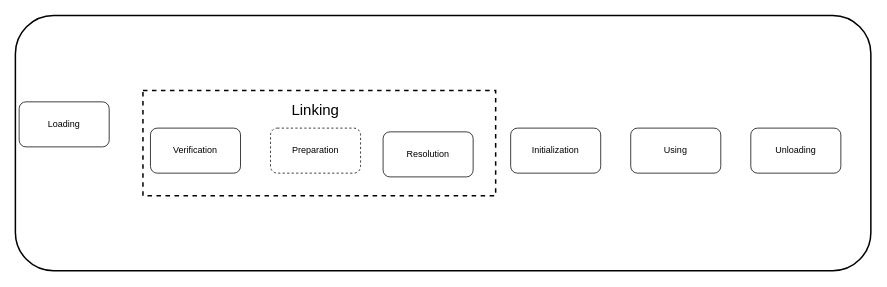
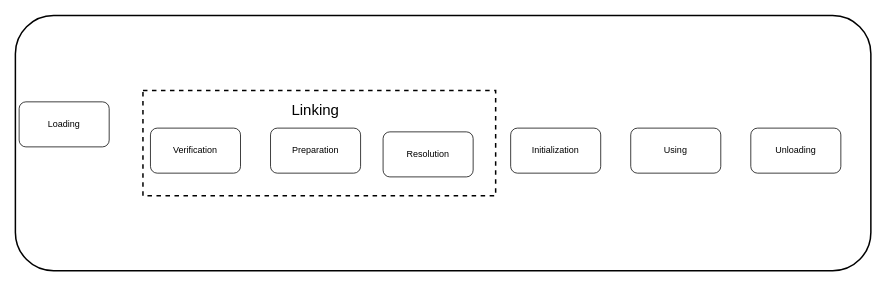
- <mxCell id="4" value="Preparation" style="rounded=1;whiteSpace=wrap;html=1;dashed=1;" vertex="1" parent="1"><mxGeometry x="360" y="170" width="120" height="60" as="geometry" /></mxCell>
+ <mxCell id="4" value="Preparation" style="rounded=1;whiteSpace=wrap;html=1;" vertex="1" parent="1"><mxGeometry x="360" y="170" width="120" height="60" as="geometry" /></mxCell>
